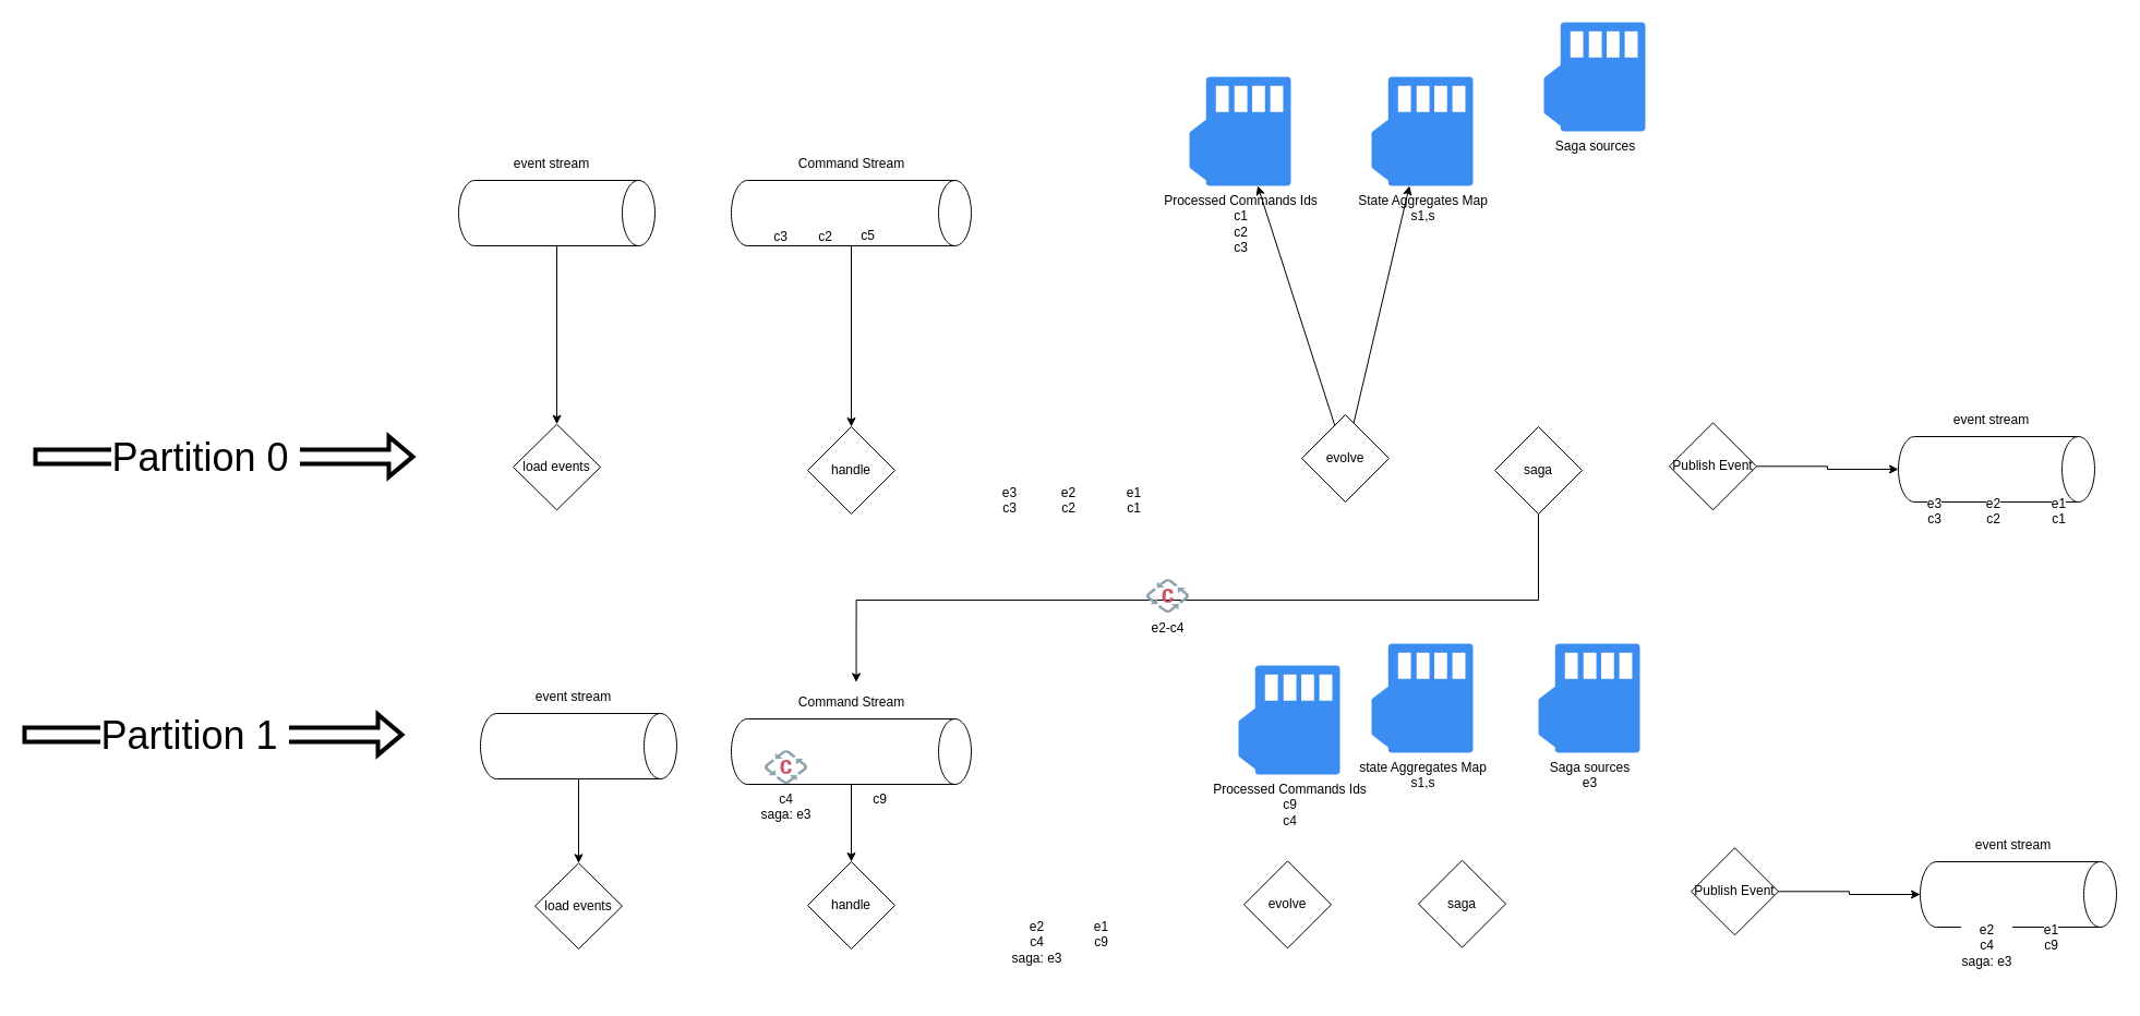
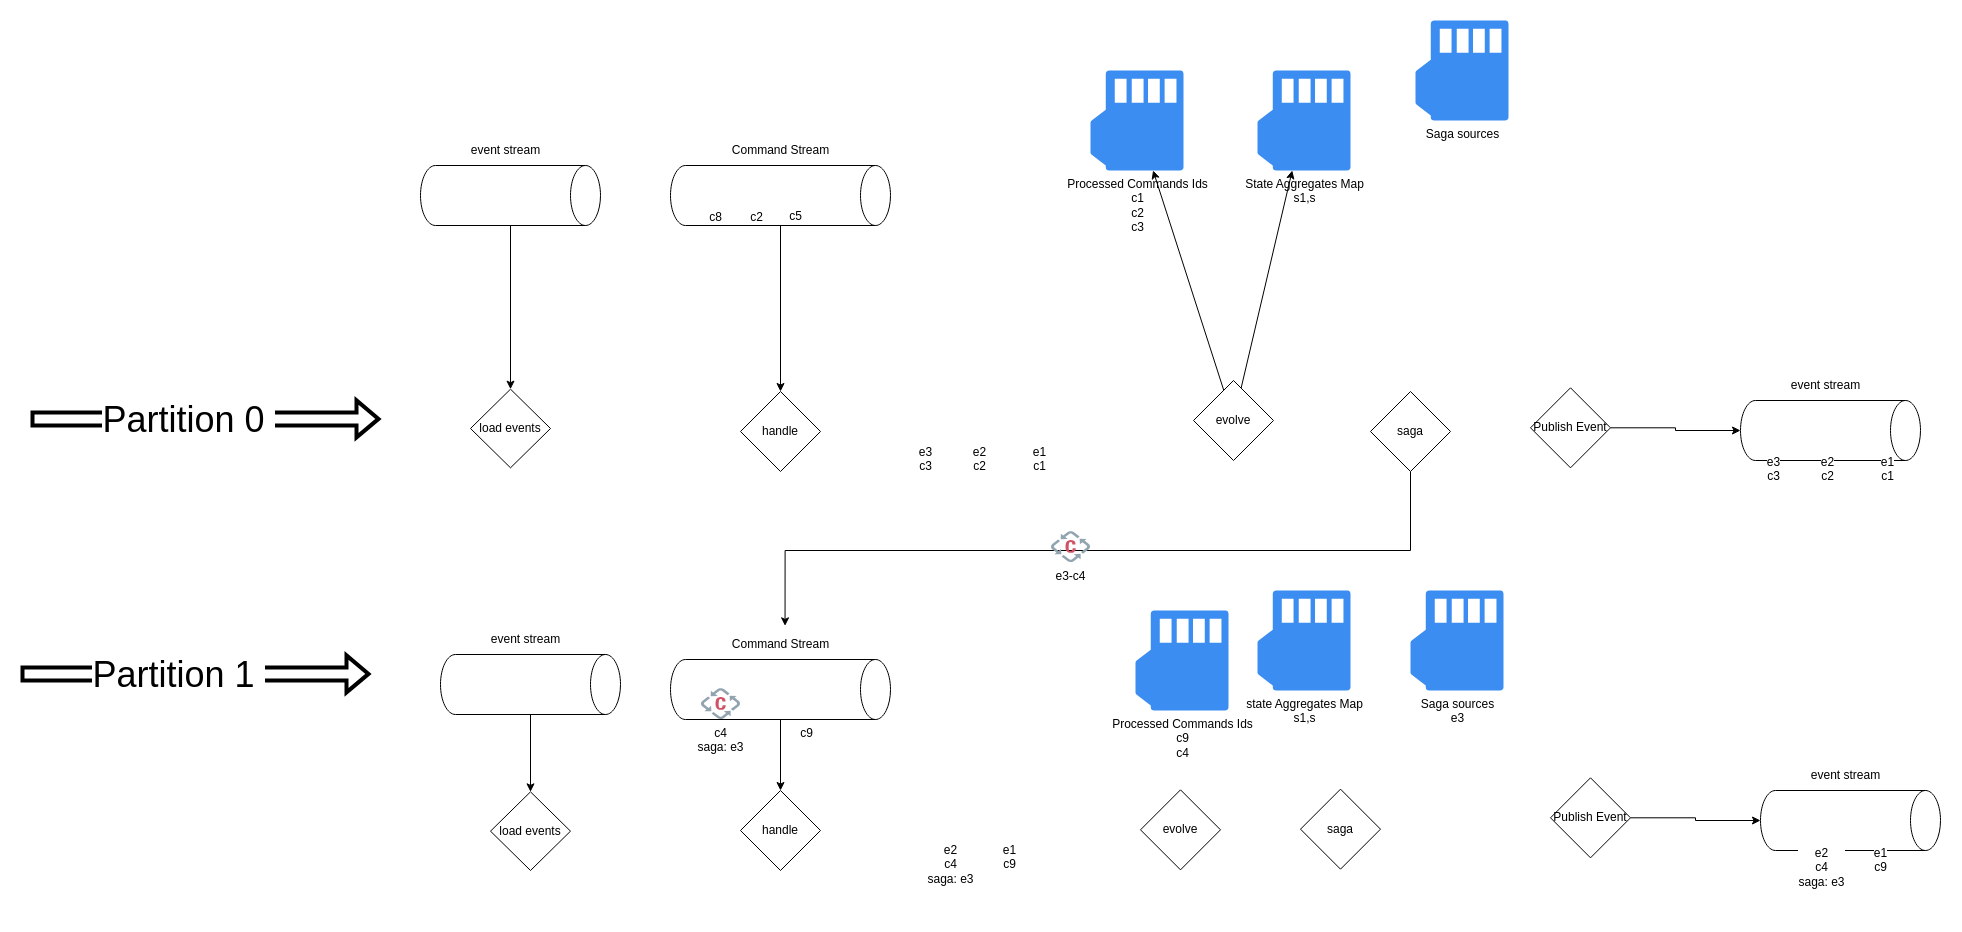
- <mxCell id="19" value="c3" style="shape=image;html=1;verticalAlign=top;verticalLabelPosition=bottom;labelBackgroundColor=#ffffff;imageAspect=0;aspect=fixed;image=https://cdn0.iconfinder.com/data/icons/evericons-24px-vol-2/24/command-128.png;container=0;" parent="16" vertex="1"><mxGeometry x="30.65" y="39.5" width="28.82" height="28.82" as="geometry" /></mxCell>
+ <mxCell id="19" value="c8" style="shape=image;html=1;verticalAlign=top;verticalLabelPosition=bottom;labelBackgroundColor=#ffffff;imageAspect=0;aspect=fixed;image=https://cdn0.iconfinder.com/data/icons/evericons-24px-vol-2/24/command-128.png;container=0;" parent="16" vertex="1"><mxGeometry x="30.65" y="39.5" width="28.82" height="28.82" as="geometry" /></mxCell>
- <mxCell id="45" value="e2-c4" style="dashed=0;outlineConnect=0;html=1;align=center;labelPosition=center;verticalLabelPosition=bottom;verticalAlign=top;shape=mxgraph.weblogos.connotea" vertex="1" parent="1"><mxGeometry x="1050" y="530" width="40" height="32" as="geometry" /></mxCell>
+ <mxCell id="45" value="e3-c4" style="dashed=0;outlineConnect=0;html=1;align=center;labelPosition=center;verticalLabelPosition=bottom;verticalAlign=top;shape=mxgraph.weblogos.connotea" vertex="1" parent="1"><mxGeometry x="1050" y="530" width="40" height="32" as="geometry" /></mxCell>
